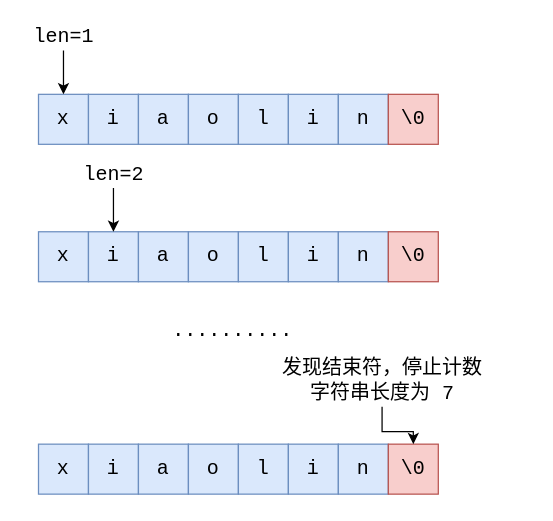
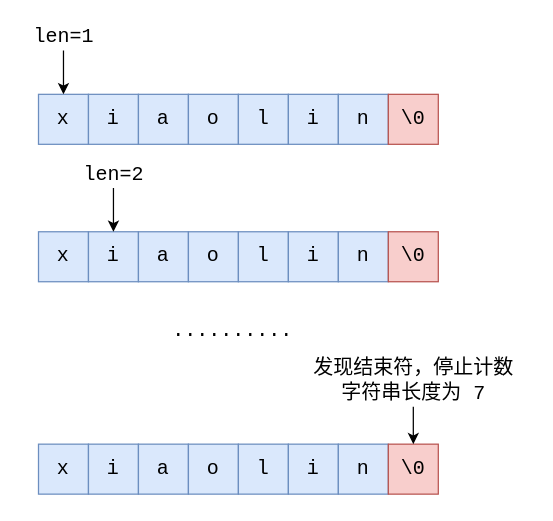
- <mxCell id="31" value="发现结束符，停止计数&lt;br&gt;字符串长度为 7" style="text;html=1;align=center;verticalAlign=middle;resizable=0;points=[];autosize=1;fontSize=16;fontFamily=Courier New;" vertex="1" parent="1"><mxGeometry x="215" y="285" width="180" height="40" as="geometry" /></mxCell>
+ <mxCell id="31" value="发现结束符，停止计数&lt;br&gt;字符串长度为 7" style="text;html=1;align=center;verticalAlign=middle;resizable=0;points=[];autosize=1;fontSize=16;fontFamily=Courier New;" vertex="1" parent="1"><mxGeometry x="240" y="285" width="180" height="40" as="geometry" /></mxCell>
